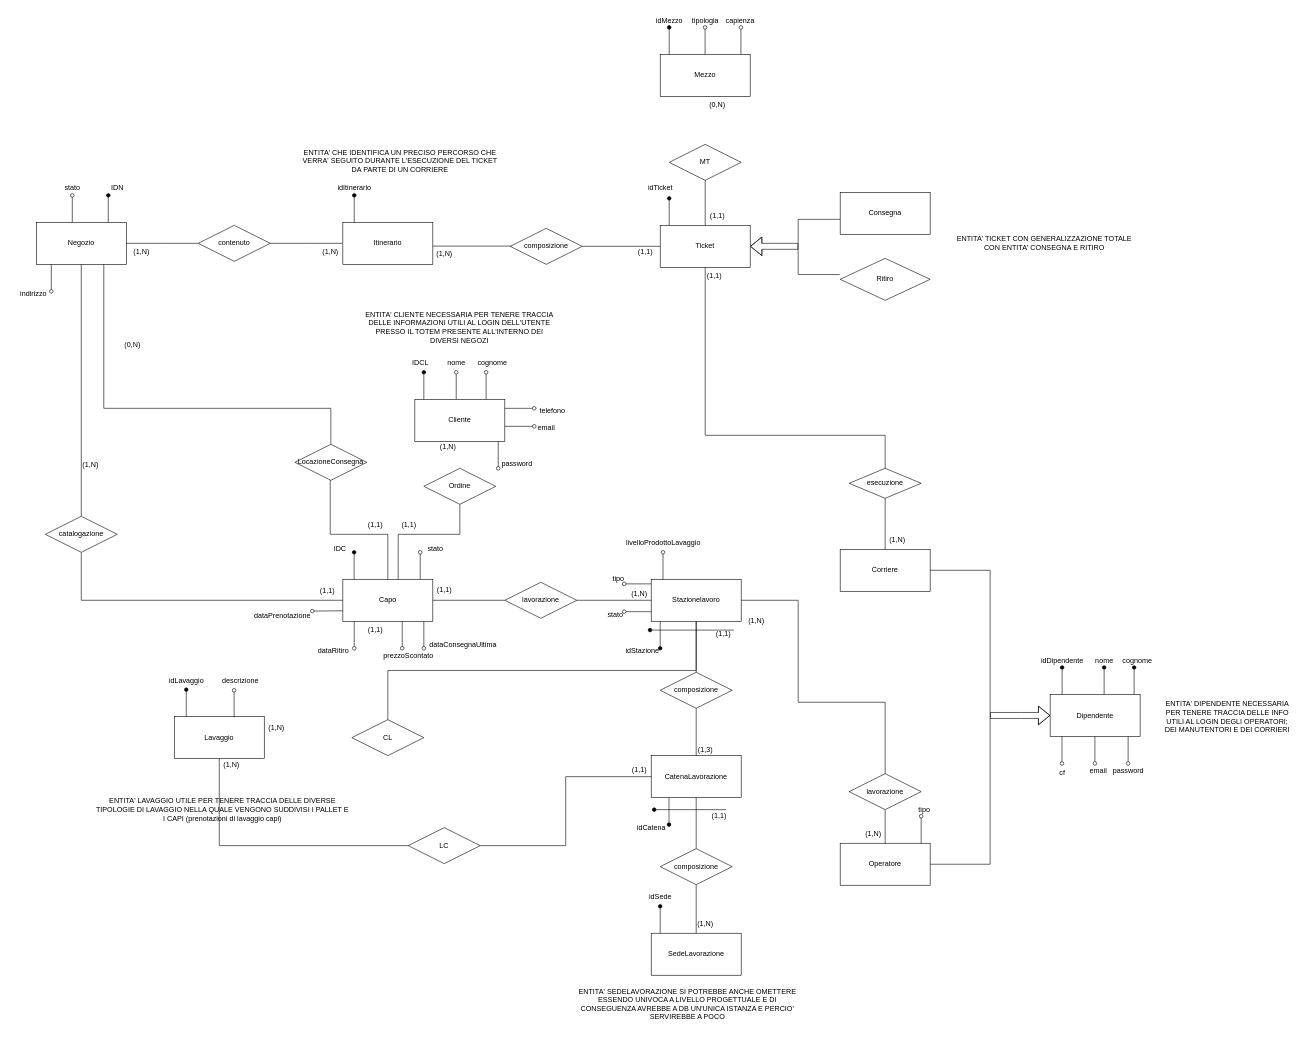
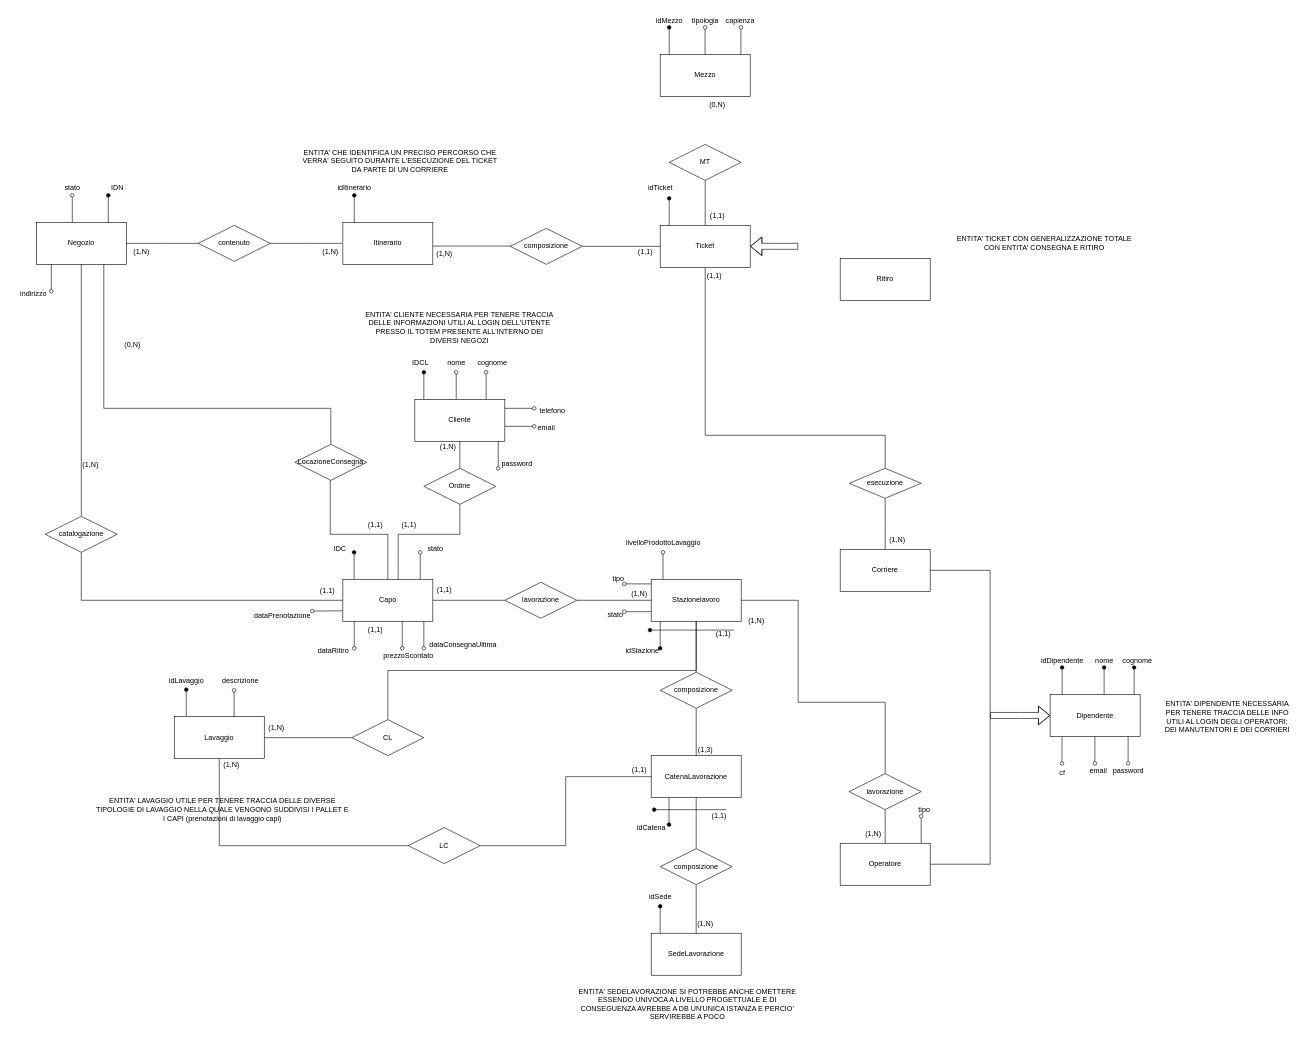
- <mxCell id="18" value="Consegna" style="whiteSpace=wrap;html=1;align=center;" vertex="1" parent="1"><mxGeometry x="1400" y="320" width="150" height="70" as="geometry" /></mxCell>
- <mxCell id="44" style="edgeStyle=orthogonalEdgeStyle;rounded=0;orthogonalLoop=1;jettySize=auto;html=1;endArrow=none;startFill=0;exitX=0;exitY=0.643;exitDx=0;exitDy=0;exitPerimeter=0;entryX=-0.005;entryY=0.386;entryDx=0;entryDy=0;entryPerimeter=0;" edge="1" parent="1" source="18" target="19"><mxGeometry relative="1" as="geometry"><mxPoint x="1330" y="365" as="sourcePoint" /><mxPoint x="1330" y="455" as="targetPoint" /><Array as="points"><mxPoint x="1330" y="365" /><mxPoint x="1330" y="457" /></Array></mxGeometry></mxCell>
- <mxCell id="19" value="Ritiro" style="rhombus;whiteSpace=wrap;html=1;align=center;" vertex="1" parent="1"><mxGeometry x="1400" y="430" width="150" height="70" as="geometry" /></mxCell>
+ <mxCell id="19" value="Ritiro" style="whiteSpace=wrap;html=1;align=center;" vertex="1" parent="1"><mxGeometry x="1400" y="430" width="150" height="70" as="geometry" /></mxCell>
+ <mxCell id="29" style="edgeStyle=orthogonalEdgeStyle;rounded=0;orthogonalLoop=1;jettySize=auto;html=1;exitX=0.5;exitY=0;exitDx=0;exitDy=0;entryX=0.5;entryY=1;entryDx=0;entryDy=0;endArrow=none;startFill=0;" edge="1" parent="1" source="30" target="5"><mxGeometry relative="1" as="geometry"><mxPoint x="-716" y="985" as="targetPoint" /></mxGeometry></mxCell>
+ <mxCell id="16" style="edgeStyle=orthogonalEdgeStyle;rounded=0;orthogonalLoop=1;jettySize=auto;html=1;exitX=1;exitY=0.5;exitDx=0;exitDy=0;entryX=0;entryY=0.5;entryDx=0;entryDy=0;endArrow=none;startFill=0;" edge="1" parent="1" source="17" target="34"><mxGeometry relative="1" as="geometry" /></mxCell>
